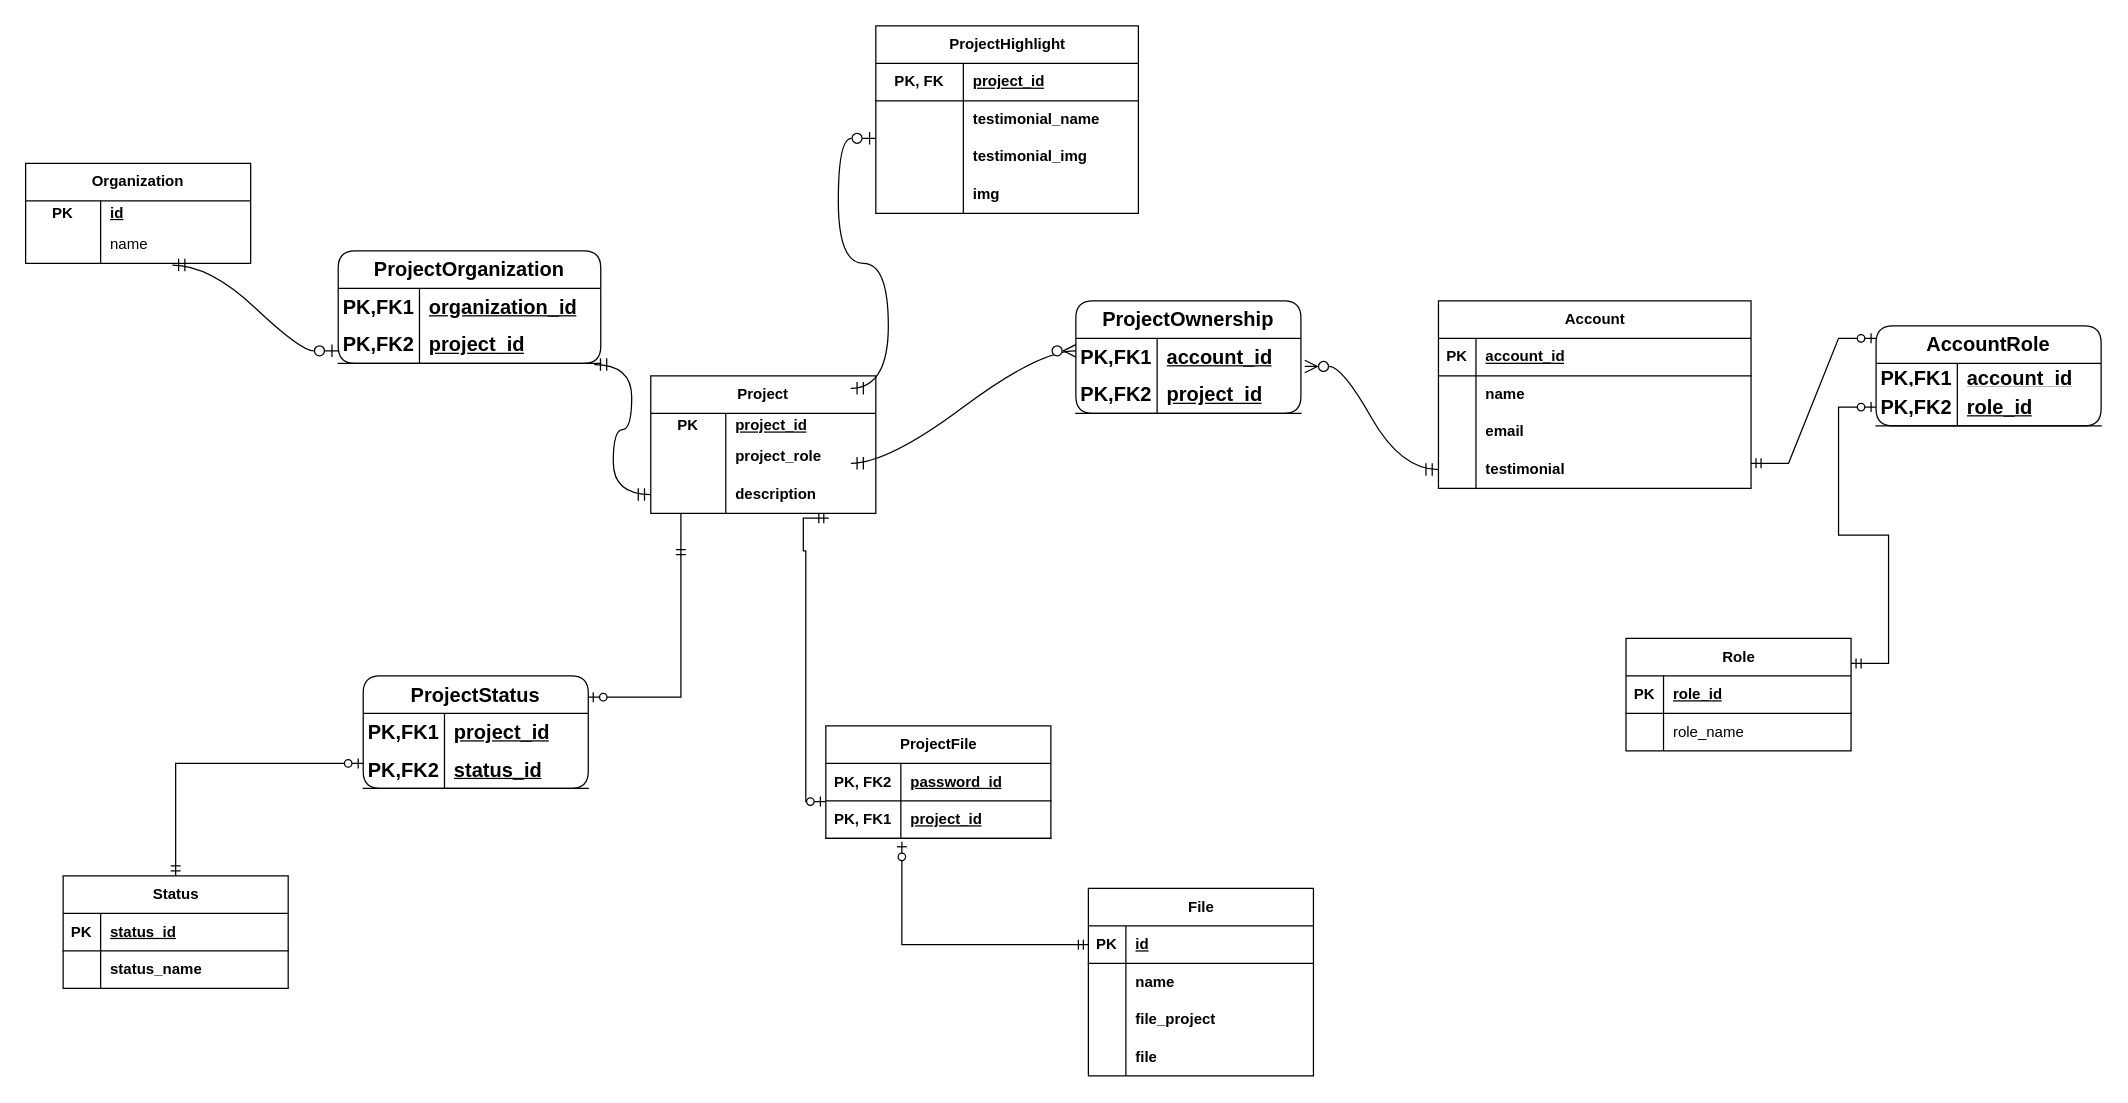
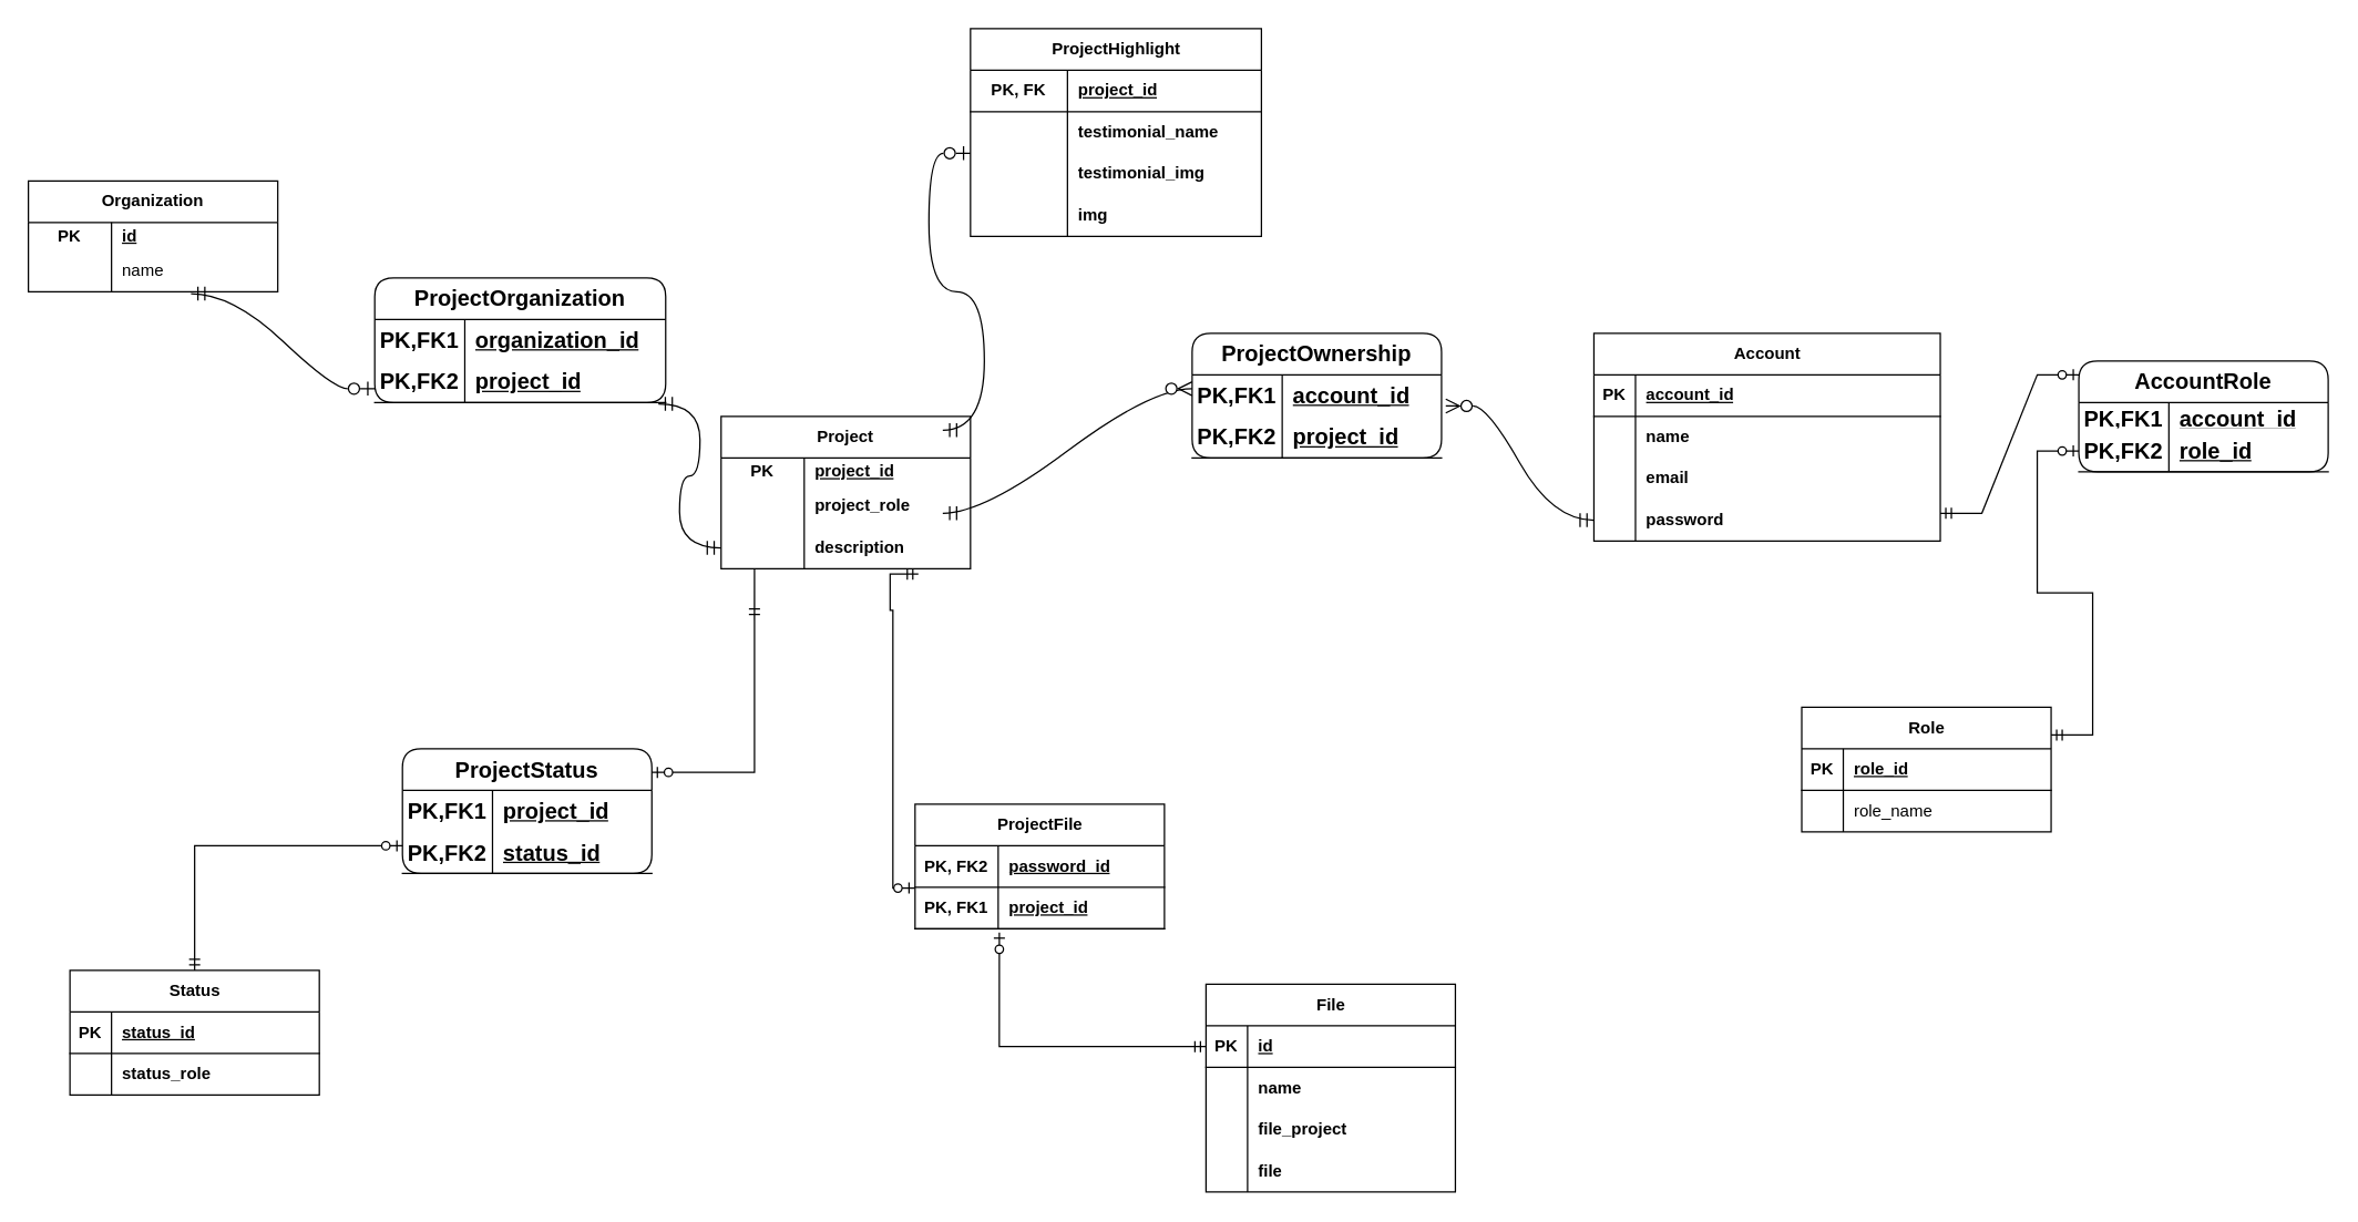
- <mxCell id="14" value="&lt;b&gt;testimonial&amp;nbsp;&lt;/b&gt;" style="shape=partialRectangle;connectable=0;fillColor=none;top=0;left=0;bottom=0;right=0;align=left;spacingLeft=6;overflow=hidden;whiteSpace=wrap;html=1;" parent="12" vertex="1"><mxGeometry x="30" width="220" height="30" as="geometry"><mxRectangle width="220" height="30" as="alternateBounds" /></mxGeometry></mxCell>
+ <mxCell id="14" value="&lt;b&gt;password&amp;nbsp;&lt;/b&gt;" style="shape=partialRectangle;connectable=0;fillColor=none;top=0;left=0;bottom=0;right=0;align=left;spacingLeft=6;overflow=hidden;whiteSpace=wrap;html=1;" parent="12" vertex="1"><mxGeometry x="30" width="220" height="30" as="geometry"><mxRectangle width="220" height="30" as="alternateBounds" /></mxGeometry></mxCell>
- <mxCell id="44" value="&lt;b&gt;status_name&lt;/b&gt;" style="shape=partialRectangle;connectable=0;fillColor=none;top=0;left=0;bottom=0;right=0;align=left;spacingLeft=6;overflow=hidden;whiteSpace=wrap;html=1;" parent="42" vertex="1"><mxGeometry x="30" width="150" height="30" as="geometry"><mxRectangle width="150" height="30" as="alternateBounds" /></mxGeometry></mxCell>
+ <mxCell id="44" value="&lt;b&gt;status_role&lt;/b&gt;" style="shape=partialRectangle;connectable=0;fillColor=none;top=0;left=0;bottom=0;right=0;align=left;spacingLeft=6;overflow=hidden;whiteSpace=wrap;html=1;" parent="42" vertex="1"><mxGeometry x="30" width="150" height="30" as="geometry"><mxRectangle width="150" height="30" as="alternateBounds" /></mxGeometry></mxCell>
